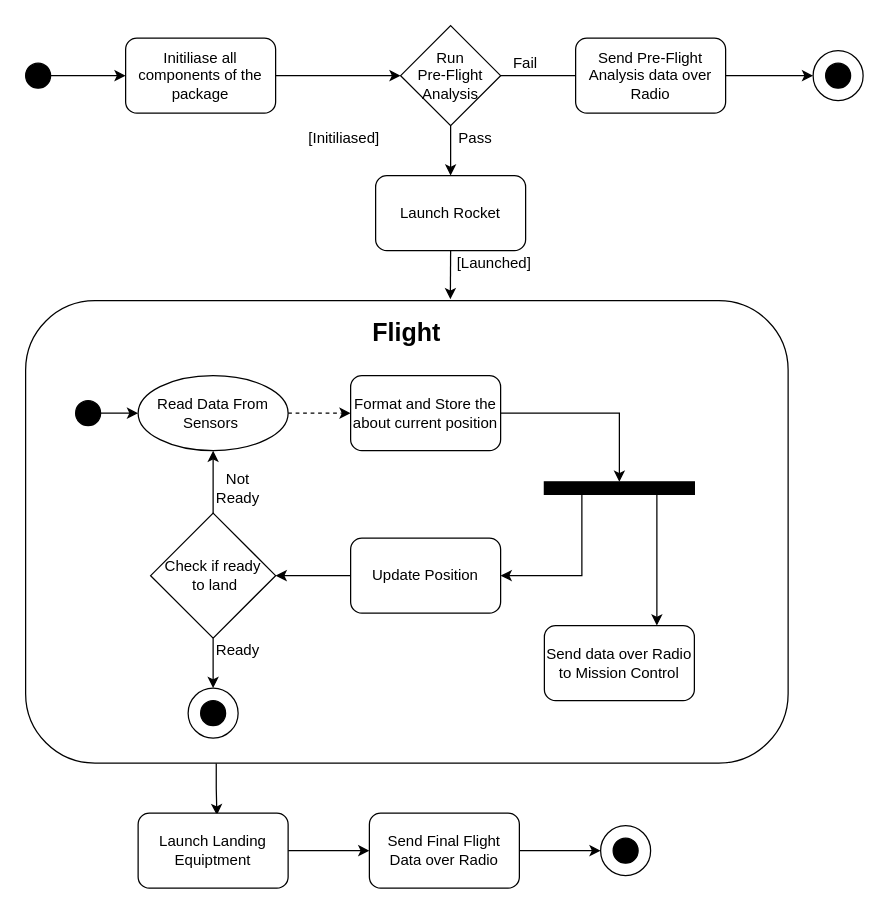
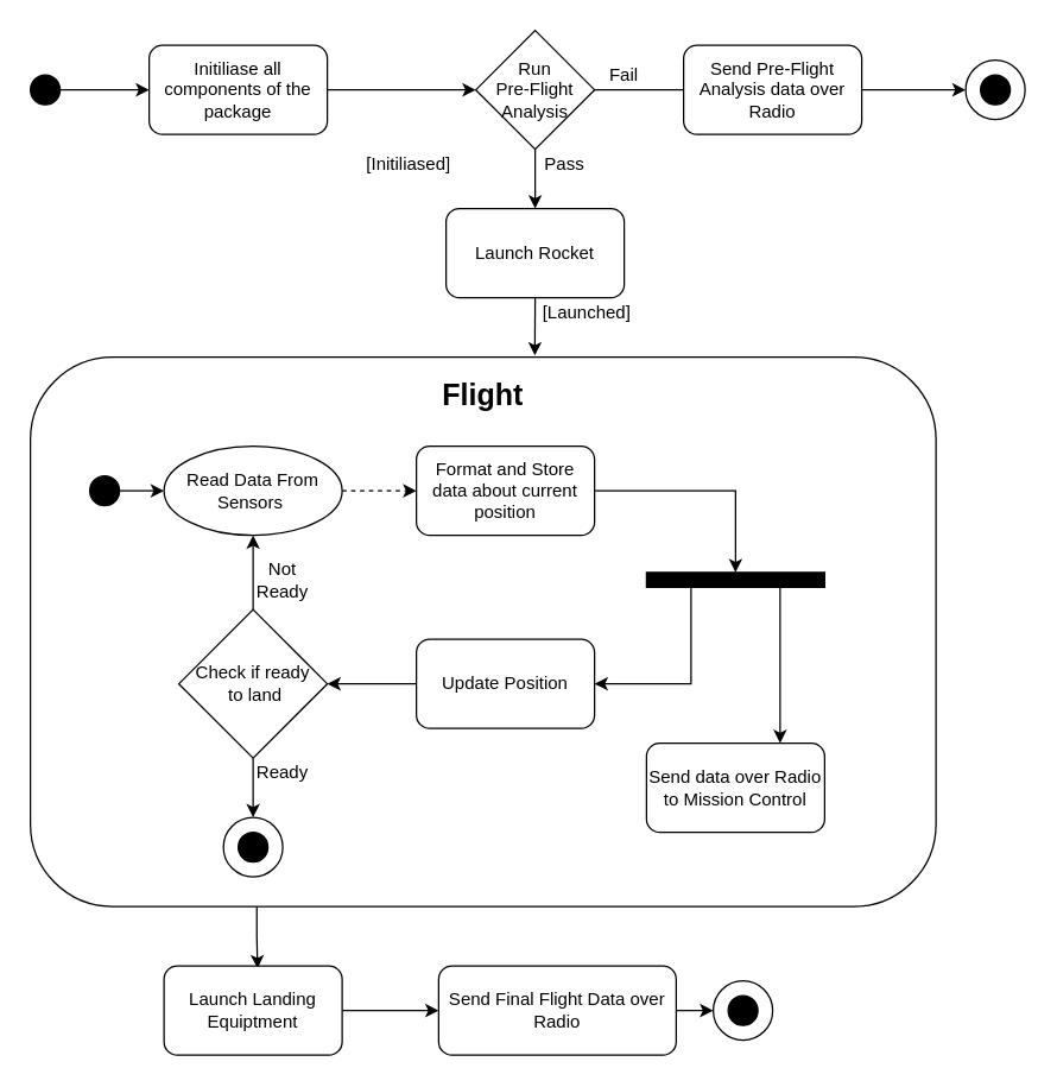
- <mxCell id="26" value="Format and Store the about current position" style="rounded=1;whiteSpace=wrap;html=1;fillColor=#FFFFFF;" parent="1" vertex="1"><mxGeometry x="280" y="300" width="120" height="60" as="geometry" /></mxCell>
+ <mxCell id="26" value="Format and Store data about current position" style="rounded=1;whiteSpace=wrap;html=1;fillColor=#FFFFFF;" parent="1" vertex="1"><mxGeometry x="280" y="300" width="120" height="60" as="geometry" /></mxCell>
- <mxCell id="34" value="Send Final Flight Data over Radio" style="rounded=1;whiteSpace=wrap;html=1;fillColor=#FFFFFF;" parent="1" vertex="1"><mxGeometry x="295" y="650" width="120" height="60" as="geometry" /></mxCell>
+ <mxCell id="34" value="Send Final Flight Data over Radio" style="rounded=1;whiteSpace=wrap;html=1;fillColor=#FFFFFF;" parent="1" vertex="1"><mxGeometry x="295" y="650" width="160" height="60" as="geometry" /></mxCell>
